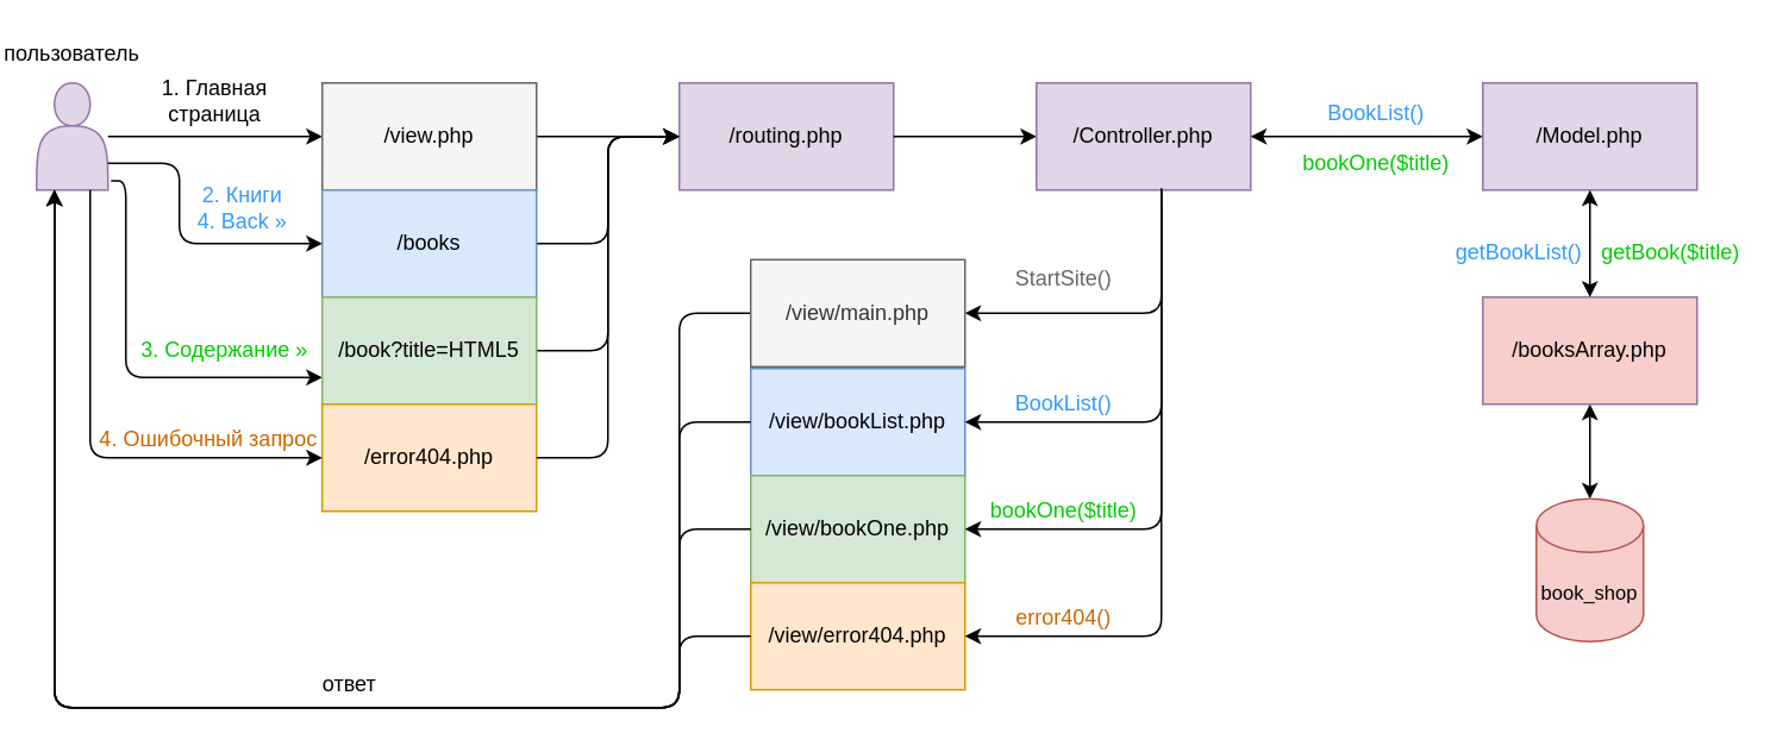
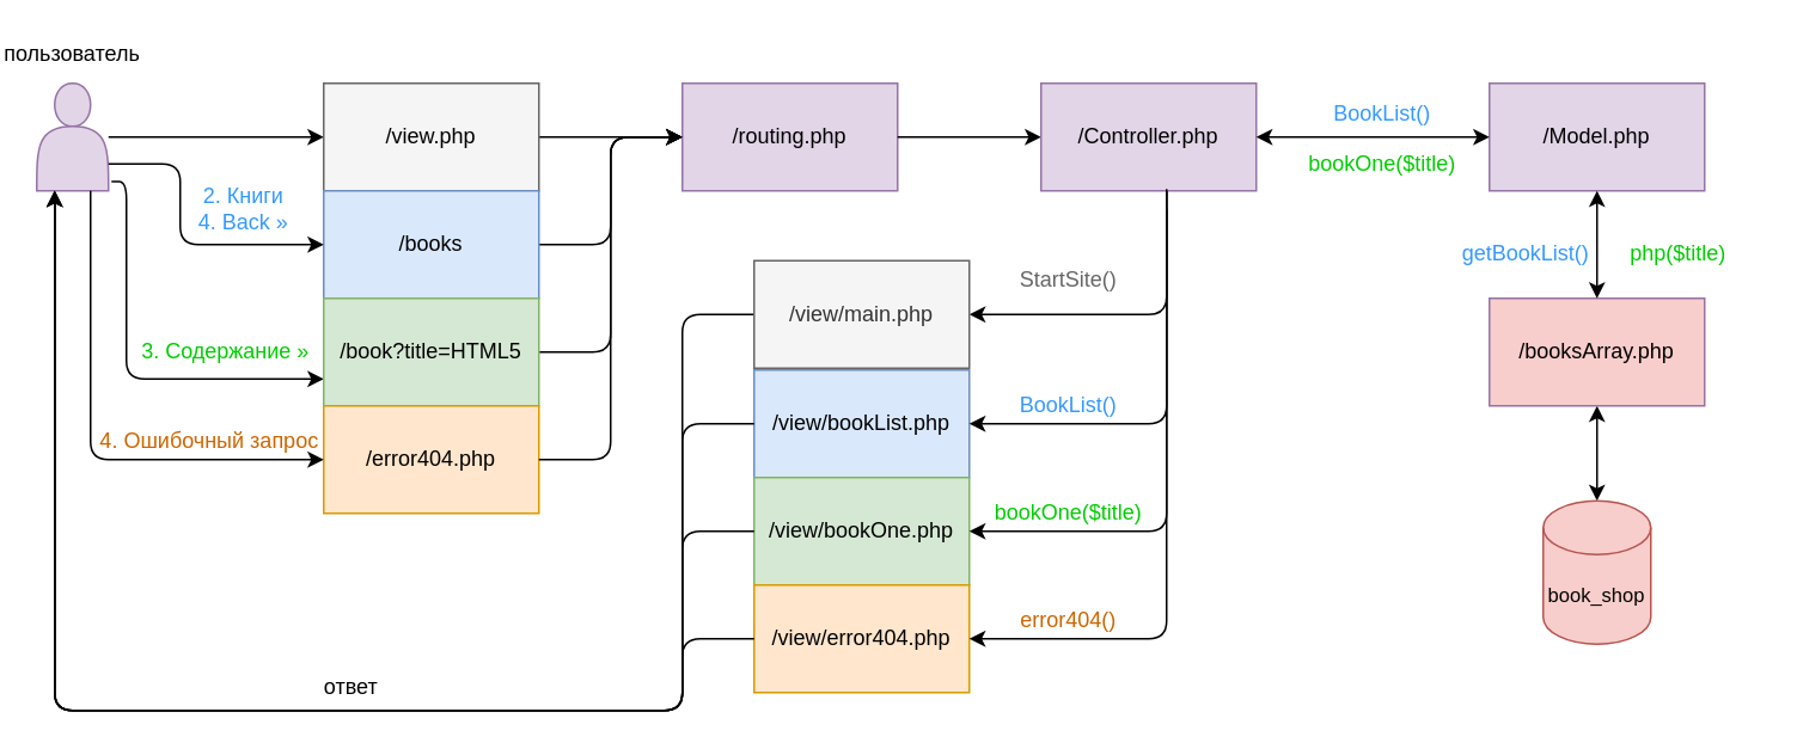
- <mxCell id="9" value="1. Главная страница" style="text;html=1;strokeColor=none;fillColor=none;align=center;verticalAlign=middle;whiteSpace=wrap;rounded=0;" vertex="1" parent="1"><mxGeometry x="85" y="46" width="70" height="20" as="geometry" /></mxCell>
- <mxCell id="50" value="getBook($title)" style="text;html=1;align=center;verticalAlign=middle;resizable=0;points=[];autosize=1;strokeColor=none;fontSize=12;fontColor=#00CC00;" vertex="1" parent="1"><mxGeometry x="890" y="131" width="90" height="20" as="geometry" /></mxCell>
+ <mxCell id="50" value="php($title)" style="text;html=1;align=center;verticalAlign=middle;resizable=0;points=[];autosize=1;strokeColor=none;fontSize=12;fontColor=#00CC00;" vertex="1" parent="1"><mxGeometry x="890" y="131" width="90" height="20" as="geometry" /></mxCell>
